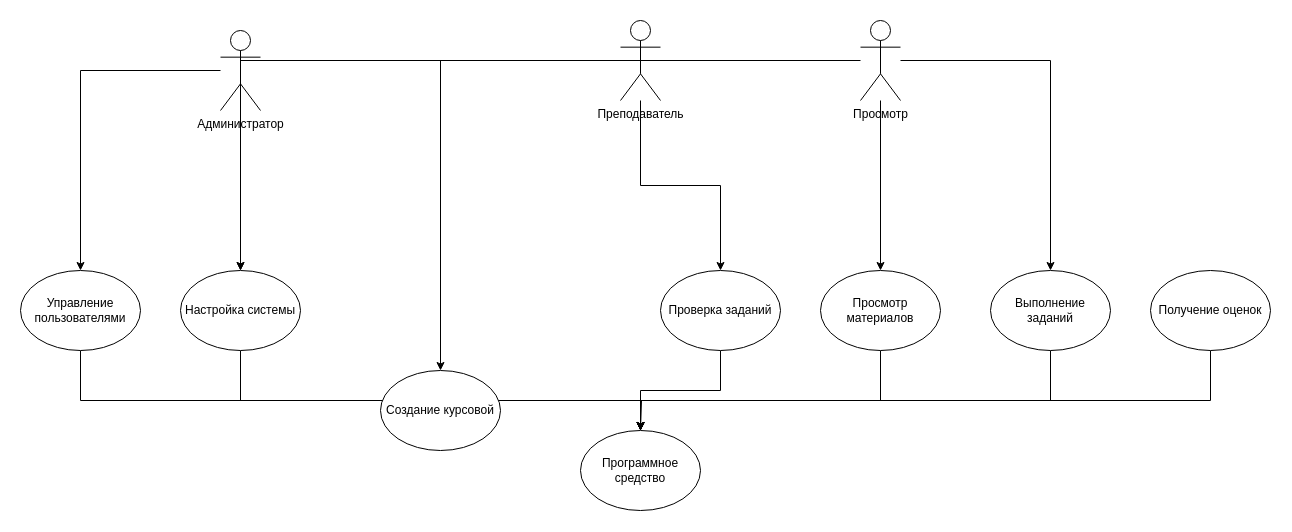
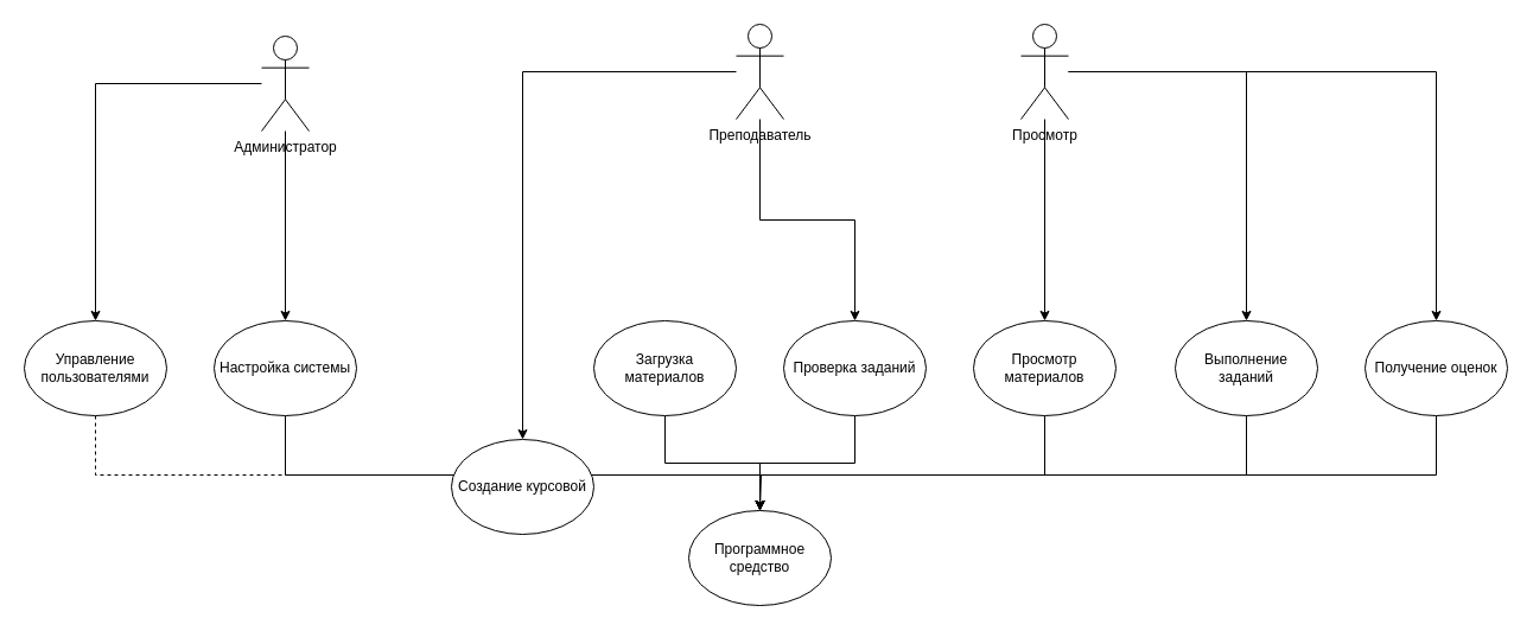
- <mxCell id="10" style="edgeStyle=orthogonalEdgeStyle;rounded=0;orthogonalLoop=1;jettySize=auto;html=1;" edge="1" parent="1" source="11" target="15"><mxGeometry relative="1" as="geometry" /></mxCell>
+ <mxCell id="10" style="edgeStyle=orthogonalEdgeStyle;rounded=0;orthogonalLoop=1;jettySize=auto;html=1;entryX=0.5;entryY=0;entryDx=0;entryDy=0;" edge="1" parent="1" source="11" target="27"><mxGeometry relative="1" as="geometry" /></mxCell>
+ <mxCell id="19" value="Загрузка материалов" style="ellipse;whiteSpace=wrap;html=1;" vertex="1" parent="1"><mxGeometry x="500" y="270" width="120" height="80" as="geometry" /></mxCell>
+ <mxCell id="18" style="edgeStyle=orthogonalEdgeStyle;rounded=0;orthogonalLoop=1;jettySize=auto;html=1;" edge="1" parent="1" source="19" target="28"><mxGeometry relative="1" as="geometry" /></mxCell>
- <mxCell id="14" style="edgeStyle=orthogonalEdgeStyle;rounded=0;orthogonalLoop=1;jettySize=auto;html=1;" edge="1" parent="1" source="15" target="28"><mxGeometry relative="1" as="geometry"><Array as="points"><mxPoint x="240" y="400" /><mxPoint x="640" y="400" /></Array></mxGeometry></mxCell>
+ <mxCell id="14" style="edgeStyle=orthogonalEdgeStyle;rounded=0;orthogonalLoop=1;jettySize=auto;html=1;endArrow=open;" edge="1" parent="1" source="15" target="28"><mxGeometry relative="1" as="geometry"><Array as="points"><mxPoint x="240" y="400" /><mxPoint x="640" y="400" /></Array></mxGeometry></mxCell>
- <mxCell id="12" style="edgeStyle=orthogonalEdgeStyle;rounded=0;orthogonalLoop=1;jettySize=auto;html=1;entryX=0.5;entryY=0;entryDx=0;entryDy=0;" edge="1" parent="1" source="13" target="28"><mxGeometry relative="1" as="geometry"><Array as="points"><mxPoint x="80" y="400" /><mxPoint x="640" y="400" /></Array></mxGeometry></mxCell>
+ <mxCell id="12" style="edgeStyle=orthogonalEdgeStyle;rounded=0;orthogonalLoop=1;jettySize=auto;html=1;entryX=0.5;entryY=0;entryDx=0;entryDy=0;dashed=1;" edge="1" parent="1" source="13" target="28"><mxGeometry relative="1" as="geometry"><Array as="points"><mxPoint x="80" y="400" /><mxPoint x="640" y="400" /></Array></mxGeometry></mxCell>
